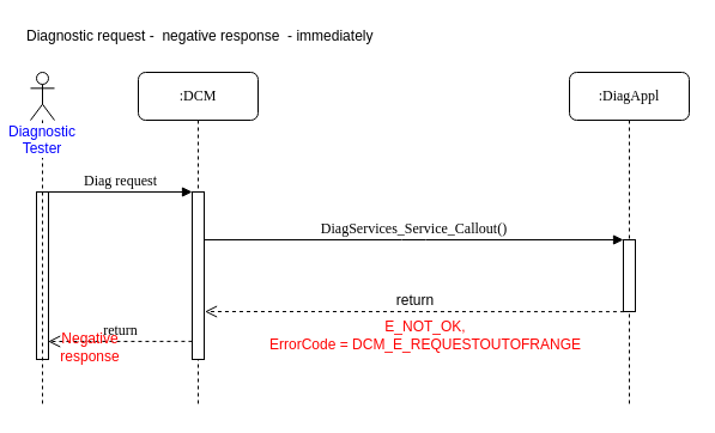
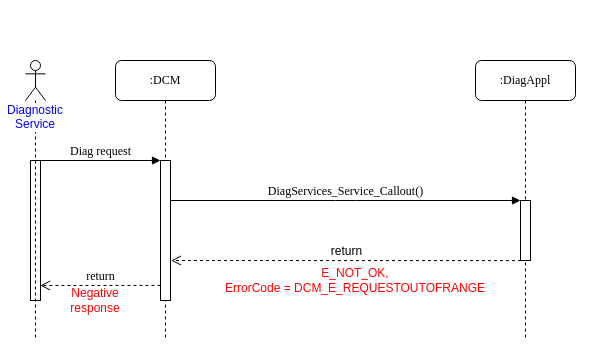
- <mxCell id="14" value="Diagnostic request -&amp;nbsp; negative response&amp;nbsp; - immediately" style="text;html=1;strokeColor=none;fillColor=none;align=left;verticalAlign=middle;whiteSpace=wrap;rounded=0;fontFamily=Helvetica;fontColor=#000000;" vertex="1" parent="1"><mxGeometry x="20" y="20" width="425" height="20" as="geometry" /></mxCell>
- <mxCell id="13" value="Diagnostic Tester" style="shape=umlLifeline;participant=umlActor;perimeter=lifelinePerimeter;whiteSpace=wrap;html=1;container=1;collapsible=0;recursiveResize=0;verticalAlign=top;spacingTop=36;labelBackgroundColor=#ffffff;outlineConnect=0;fontColor=#0000FF;" vertex="1" parent="1"><mxGeometry x="25" y="60" width="20" height="280" as="geometry" /></mxCell>
+ <mxCell id="13" value="Diagnostic Service" style="shape=umlLifeline;participant=umlActor;perimeter=lifelinePerimeter;whiteSpace=wrap;html=1;container=1;collapsible=0;recursiveResize=0;verticalAlign=top;spacingTop=36;labelBackgroundColor=#ffffff;outlineConnect=0;fontColor=#0000FF;" vertex="1" parent="1"><mxGeometry x="25" y="60" width="20" height="280" as="geometry" /></mxCell>
- <mxCell id="11" value="Negative response" style="text;html=1;strokeColor=none;fillColor=none;align=center;verticalAlign=middle;whiteSpace=wrap;rounded=0;fontColor=#FF0000;" vertex="1" parent="1"><mxGeometry x="55" y="280" width="40" height="20" as="geometry" /></mxCell>
+ <mxCell id="11" value="Negative response" style="text;html=1;strokeColor=none;fillColor=none;align=center;verticalAlign=middle;whiteSpace=wrap;rounded=0;fontColor=#FF0000;" vertex="1" parent="1"><mxGeometry x="75" y="290" width="40" height="20" as="geometry" /></mxCell>
